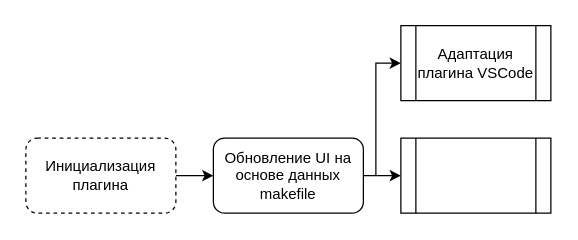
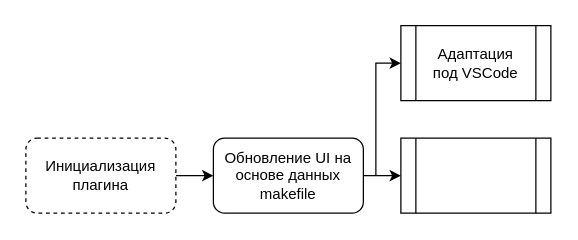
- <mxCell id="6" value="Адаптация&lt;br&gt;плагина VSCode" style="shape=process;whiteSpace=wrap;html=1;backgroundOutline=1;" parent="1" vertex="1"><mxGeometry x="320" y="20" width="120" height="60" as="geometry" /></mxCell>
+ <mxCell id="6" value="Адаптация&lt;br&gt;под VSCode" style="shape=process;whiteSpace=wrap;html=1;backgroundOutline=1;" parent="1" vertex="1"><mxGeometry x="320" y="20" width="120" height="60" as="geometry" /></mxCell>
